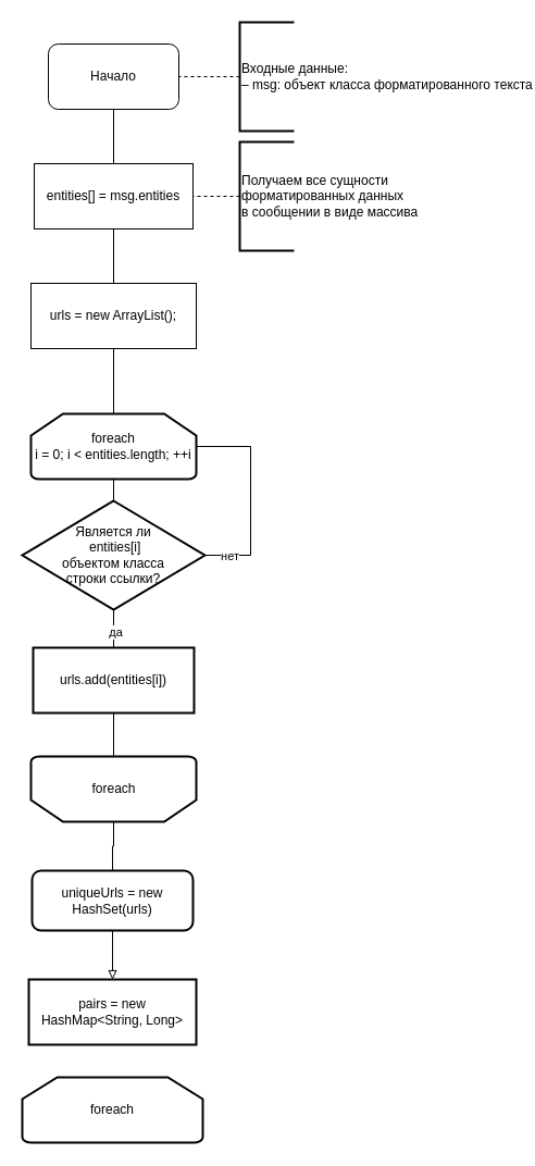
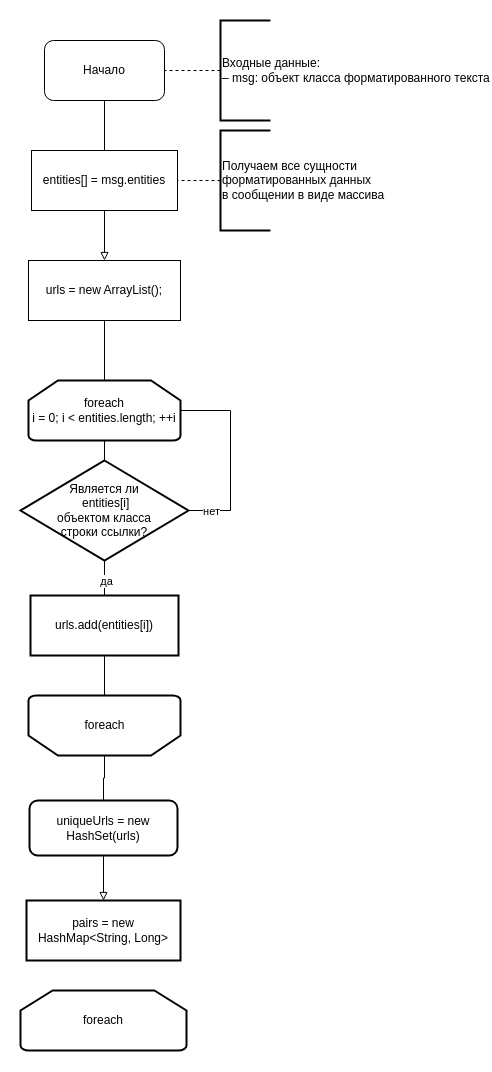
- <mxCell id="6" value="" style="edgeStyle=orthogonalEdgeStyle;rounded=0;orthogonalLoop=1;jettySize=auto;html=1;endArrow=none;endFill=0;" edge="1" parent="1" source="7" target="20"><mxGeometry relative="1" as="geometry" /></mxCell>
+ <mxCell id="6" value="" style="edgeStyle=orthogonalEdgeStyle;rounded=0;orthogonalLoop=1;jettySize=auto;html=1;endArrow=block;endFill=0;" edge="1" parent="1" source="7" target="20"><mxGeometry relative="1" as="geometry" /></mxCell>
